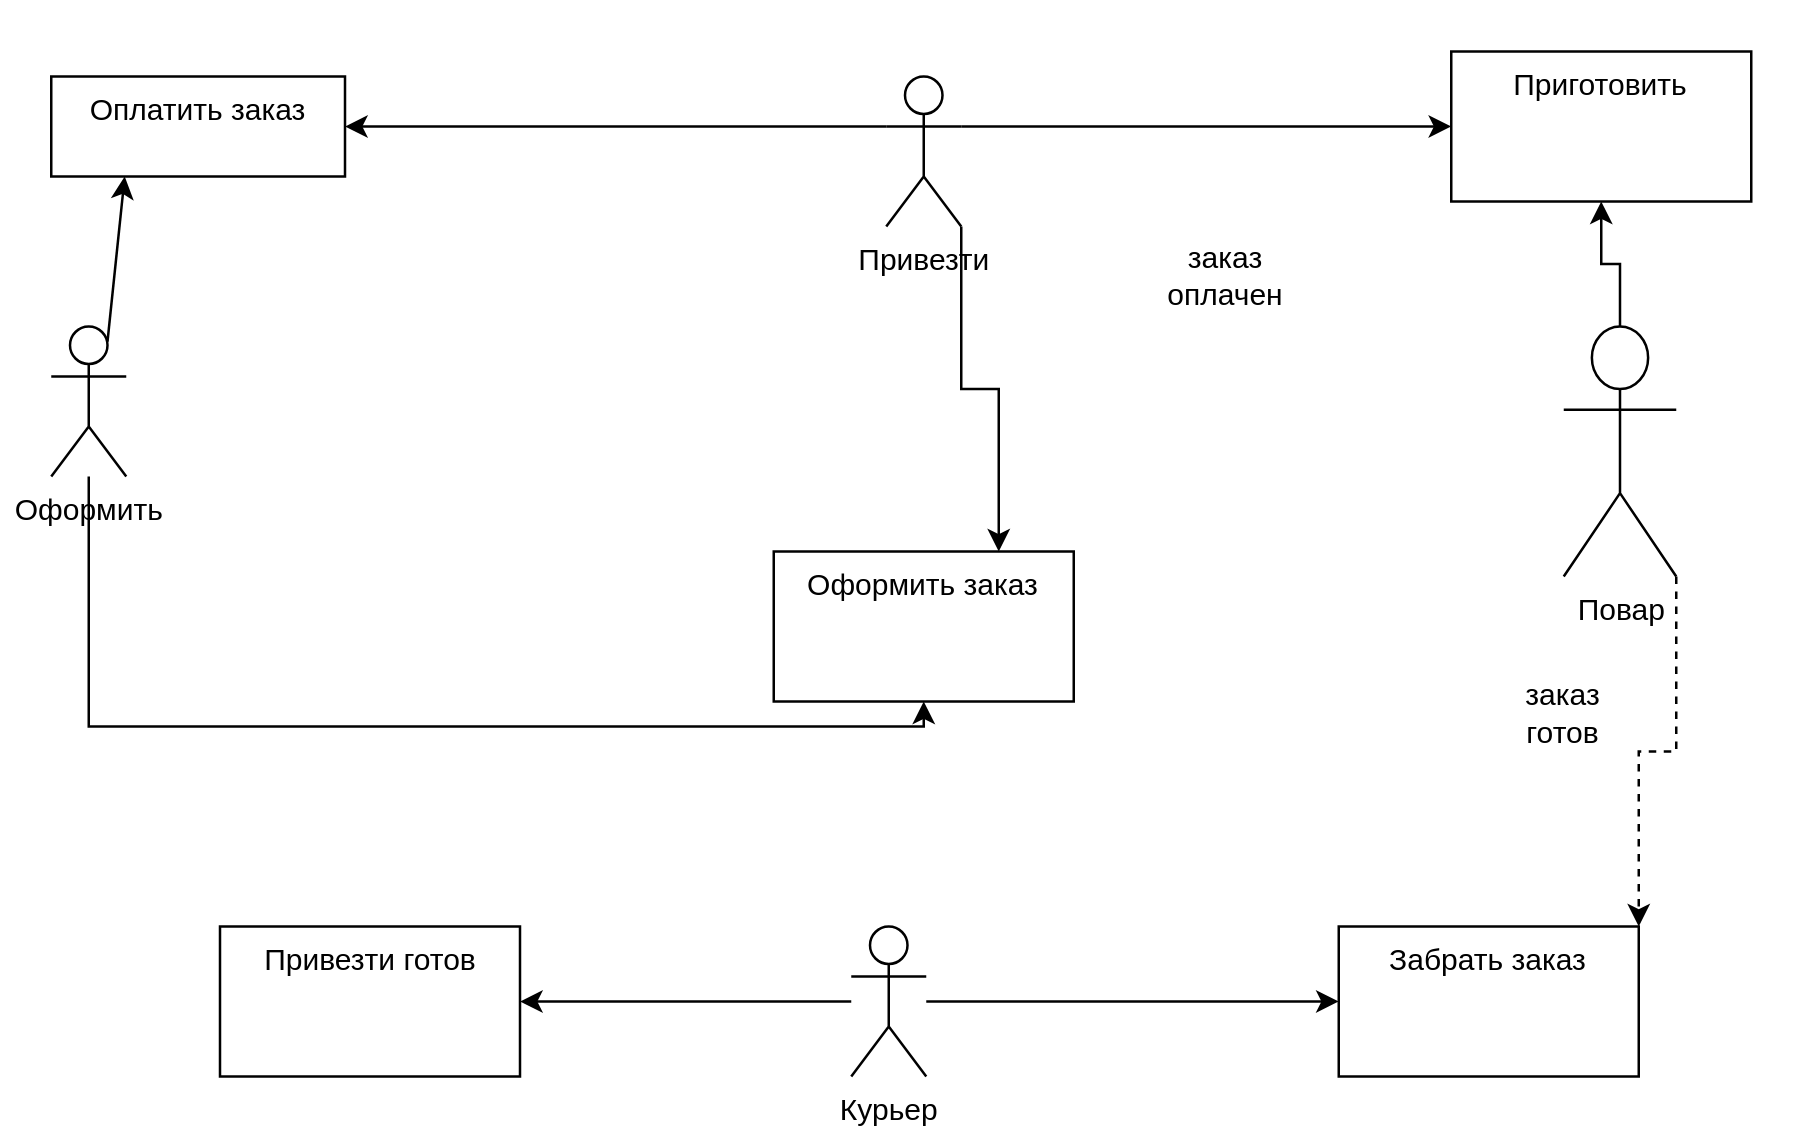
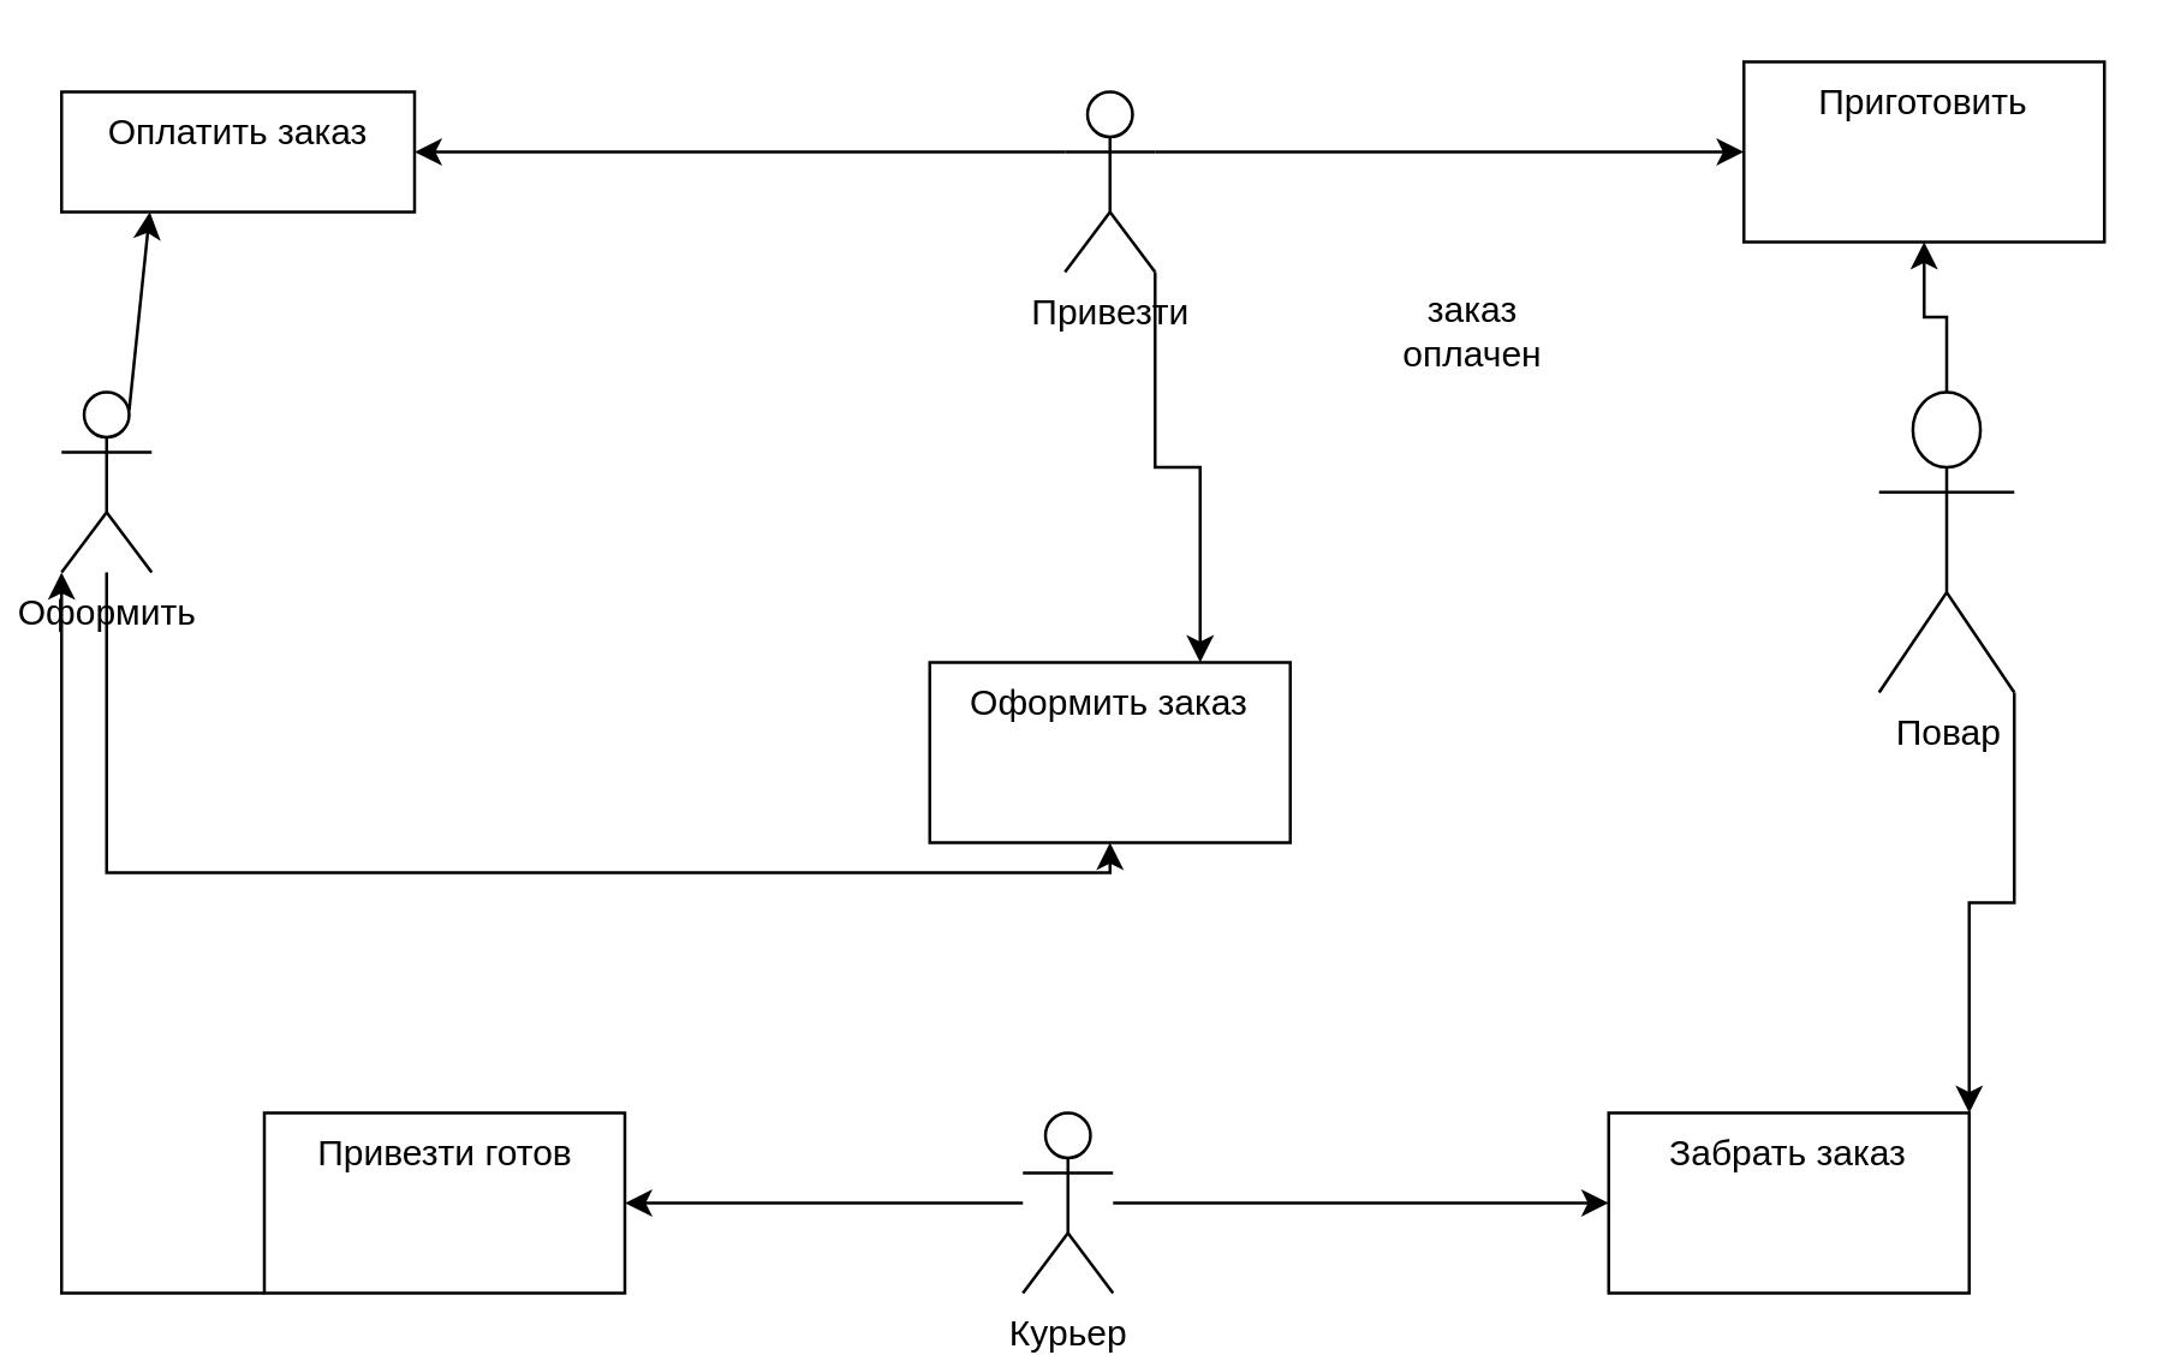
- <mxCell id="22" value="заказ готов" style="text;html=1;align=center;verticalAlign=middle;whiteSpace=wrap;rounded=0;" vertex="1" parent="1"><mxGeometry x="595" y="270" width="60" height="30" as="geometry" /></mxCell>
- <mxCell id="9" style="edgeStyle=orthogonalEdgeStyle;rounded=0;orthogonalLoop=1;jettySize=auto;html=1;exitX=1;exitY=1;exitDx=0;exitDy=0;exitPerimeter=0;entryX=1;entryY=0;entryDx=0;entryDy=0;dashed=1;" edge="1" parent="1" source="10" target="13"><mxGeometry relative="1" as="geometry" /></mxCell>
+ <mxCell id="9" style="edgeStyle=orthogonalEdgeStyle;rounded=0;orthogonalLoop=1;jettySize=auto;html=1;exitX=1;exitY=1;exitDx=0;exitDy=0;exitPerimeter=0;entryX=1;entryY=0;entryDx=0;entryDy=0;" edge="1" parent="1" source="10" target="13"><mxGeometry relative="1" as="geometry" /></mxCell>
+ <mxCell id="20" value="" style="endArrow=classic;html=1;rounded=0;exitX=0;exitY=1;exitDx=0;exitDy=0;entryX=0;entryY=1;entryDx=0;entryDy=0;entryPerimeter=0;" edge="1" parent="1" source="14" target="3"><mxGeometry width="50" height="50" relative="1" as="geometry"><mxPoint x="310" y="380" as="sourcePoint" /><mxPoint x="20" y="520" as="targetPoint" /><Array as="points"><mxPoint x="20" y="430" /></Array></mxGeometry></mxCell>
